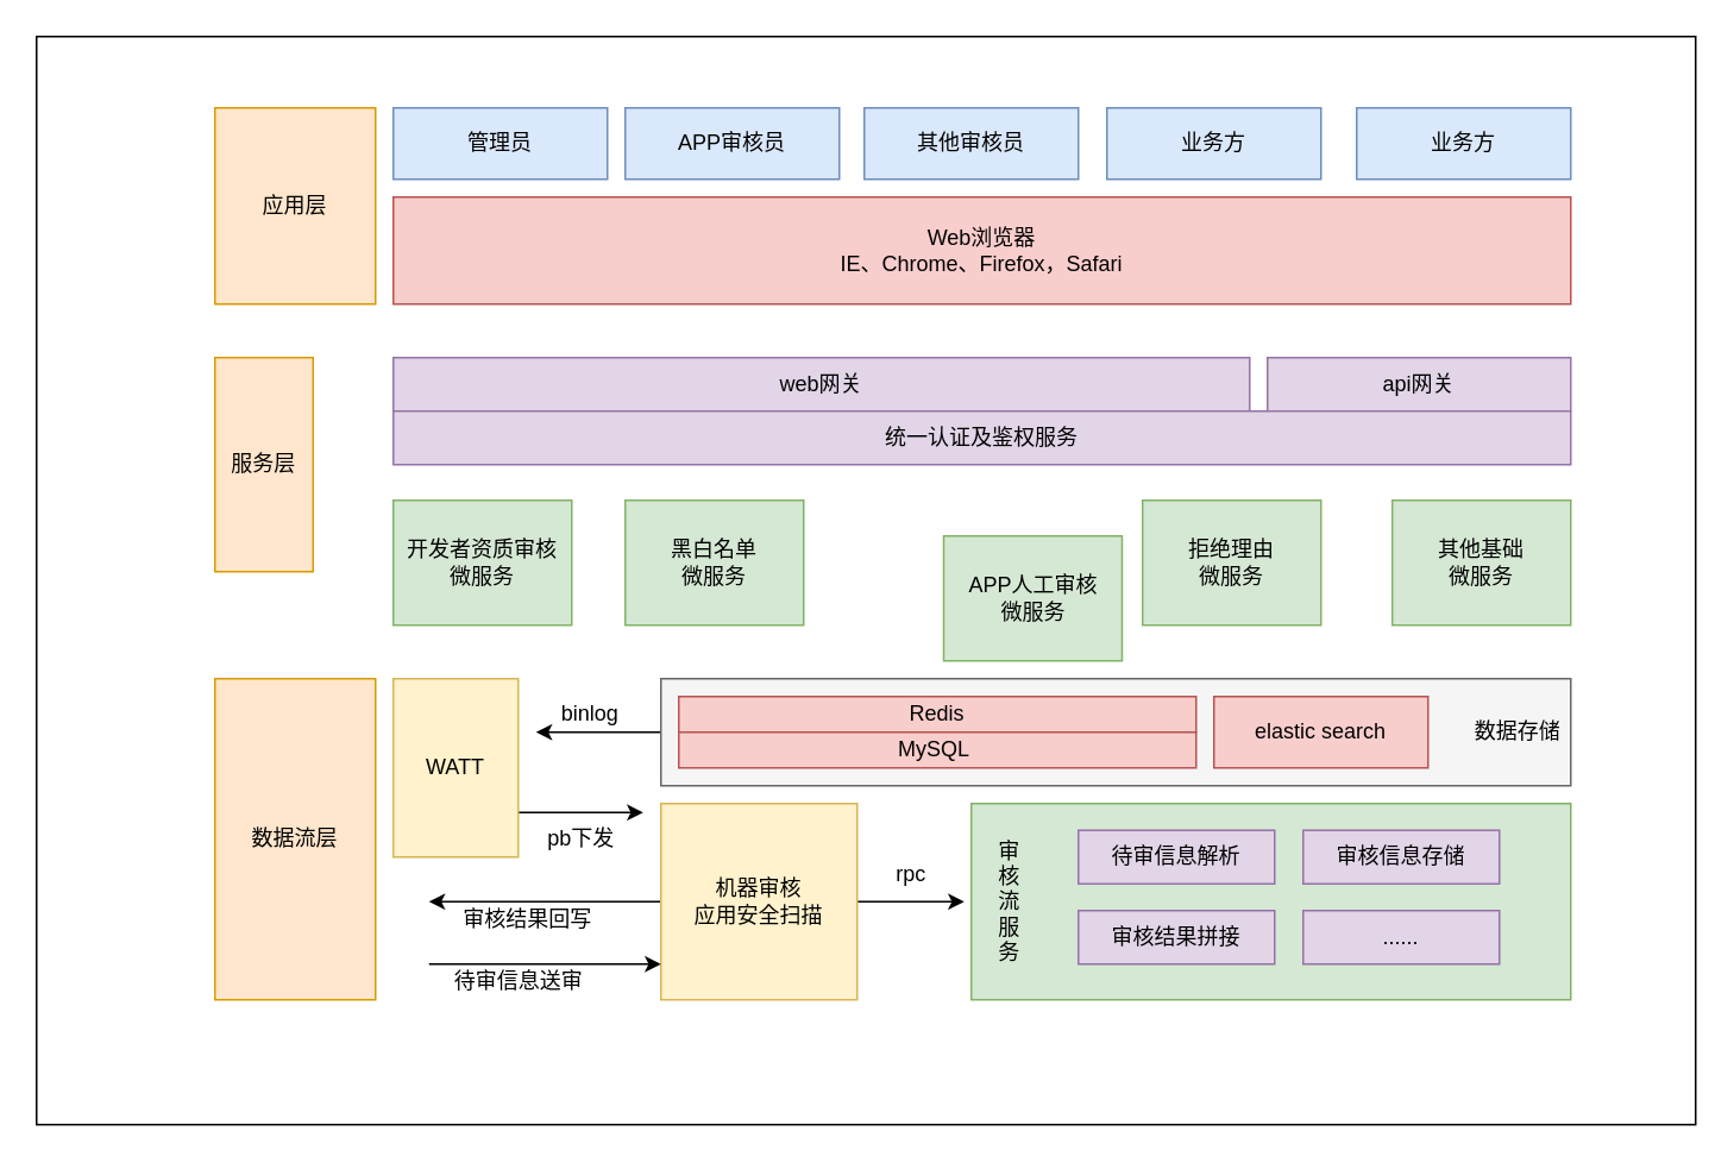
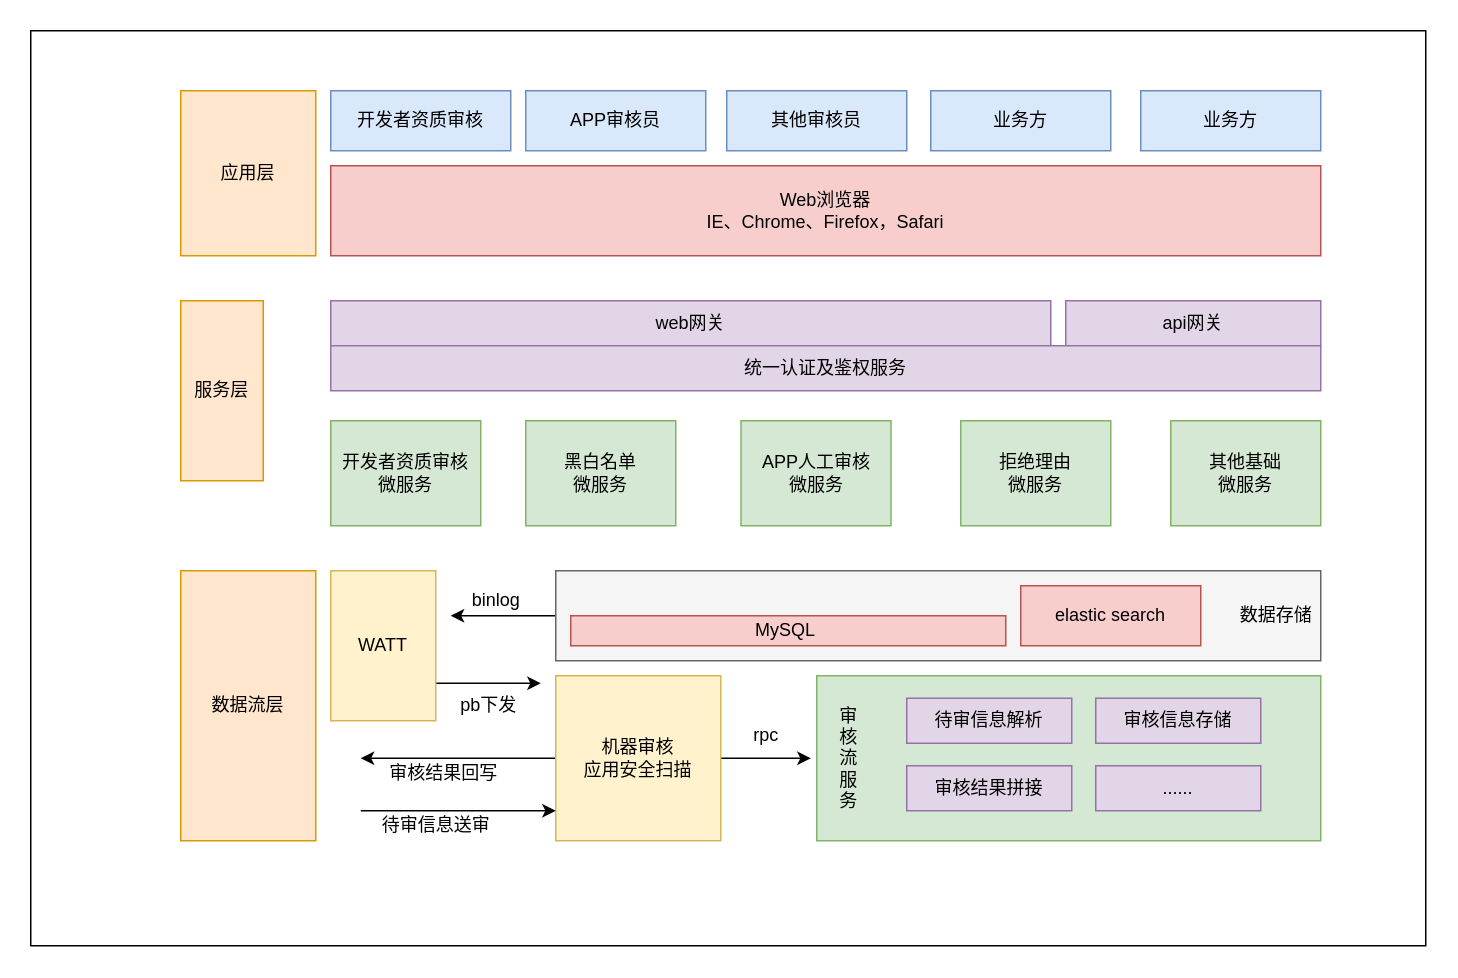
- <mxCell id="7" value="管理员" style="rounded=0;whiteSpace=wrap;html=1;fillColor=#dae8fc;strokeColor=#6c8ebf;" parent="1" vertex="1"><mxGeometry x="220" y="60" width="120" height="40" as="geometry" /></mxCell>
+ <mxCell id="7" value="开发者资质审核" style="rounded=0;whiteSpace=wrap;html=1;fillColor=#dae8fc;strokeColor=#6c8ebf;" parent="1" vertex="1"><mxGeometry x="220" y="60" width="120" height="40" as="geometry" /></mxCell>
- <mxCell id="19" value="APP人工审核&lt;br&gt;微服务" style="rounded=0;whiteSpace=wrap;html=1;fillColor=#d5e8d4;strokeColor=#82b366;" parent="1" vertex="1"><mxGeometry x="528.5" y="300" width="100" height="70" as="geometry" /></mxCell>
+ <mxCell id="19" value="APP人工审核&lt;br&gt;微服务" style="rounded=0;whiteSpace=wrap;html=1;fillColor=#d5e8d4;strokeColor=#82b366;" parent="1" vertex="1"><mxGeometry x="493.5" y="280" width="100" height="70" as="geometry" /></mxCell>
- <mxCell id="20" value="Redis" style="rounded=0;whiteSpace=wrap;html=1;fillColor=#f8cecc;strokeColor=#b85450;" parent="1" vertex="1"><mxGeometry x="380" y="390" width="290" height="20" as="geometry" /></mxCell>
